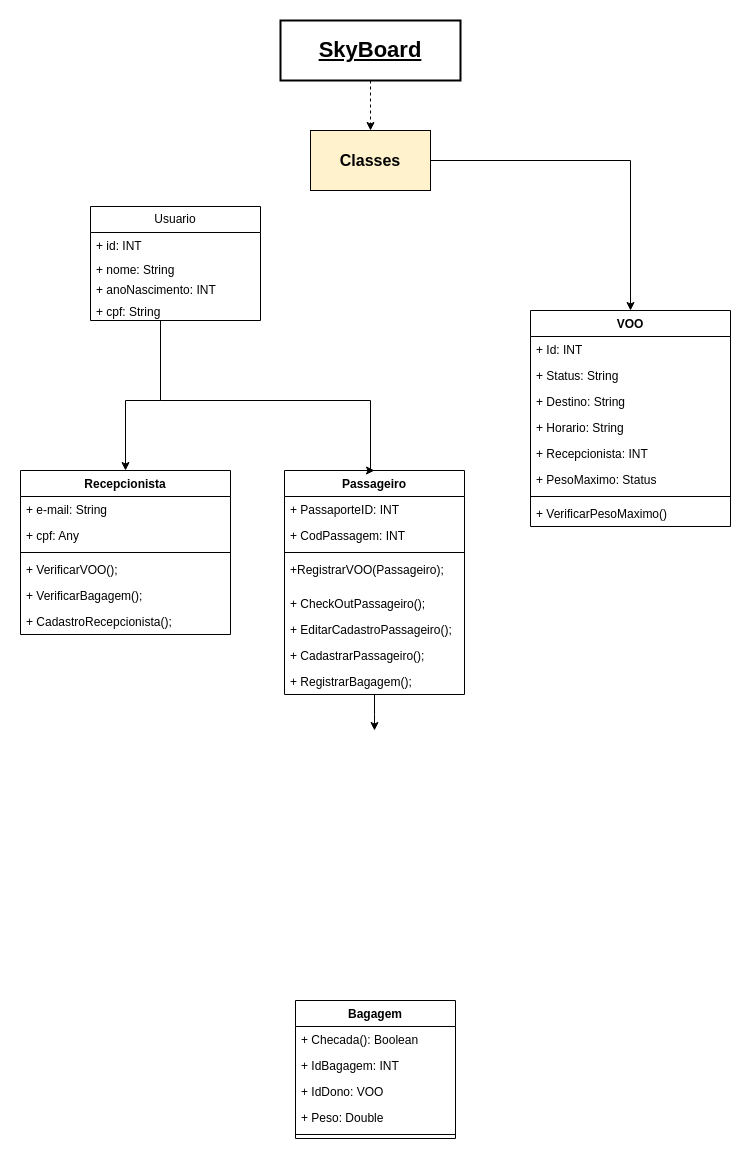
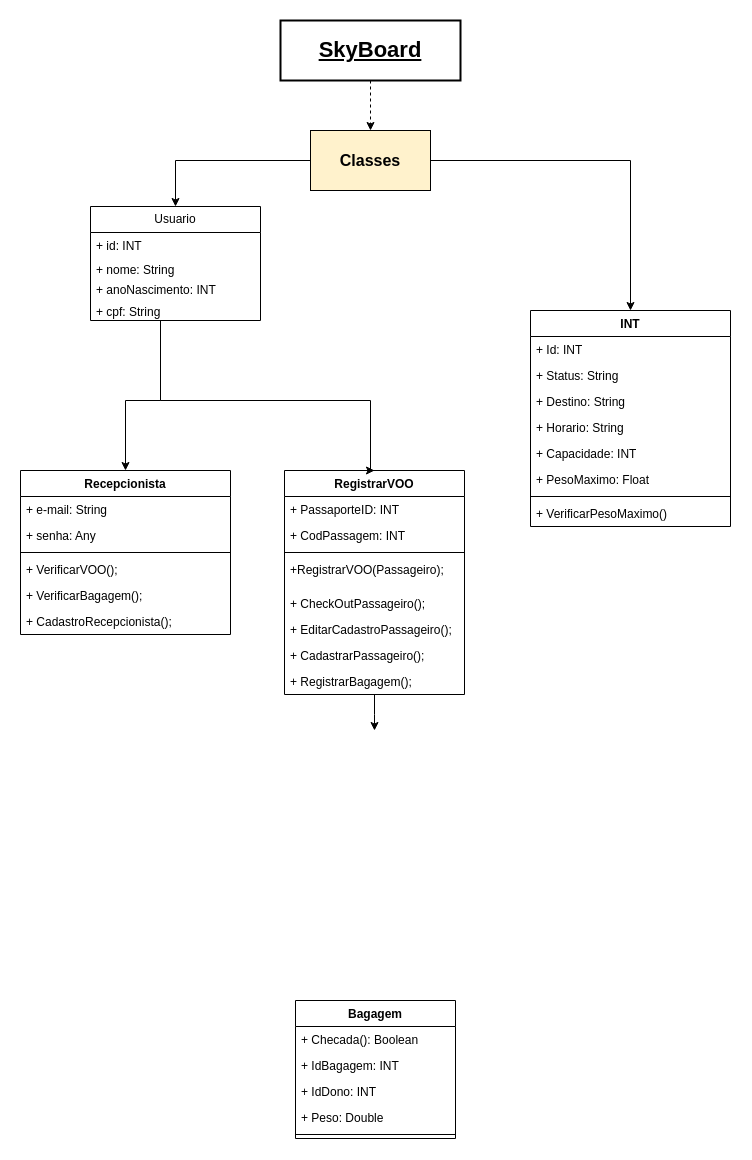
+ <mxCell id="4" style="edgeStyle=orthogonalEdgeStyle;rounded=0;orthogonalLoop=1;jettySize=auto;html=1;entryX=0.5;entryY=0;entryDx=0;entryDy=0;" edge="1" parent="1" source="5" target="41"><mxGeometry relative="1" as="geometry" /></mxCell>
- <mxCell id="30" value="VOO" style="swimlane;fontStyle=1;align=center;verticalAlign=top;childLayout=stackLayout;horizontal=1;startSize=26;horizontalStack=0;resizeParent=1;resizeParentMax=0;resizeLast=0;collapsible=1;marginBottom=0;whiteSpace=wrap;html=1;" vertex="1" parent="1"><mxGeometry x="530" y="310" width="200" height="216" as="geometry" /></mxCell>
+ <mxCell id="30" value="INT" style="swimlane;fontStyle=1;align=center;verticalAlign=top;childLayout=stackLayout;horizontal=1;startSize=26;horizontalStack=0;resizeParent=1;resizeParentMax=0;resizeLast=0;collapsible=1;marginBottom=0;whiteSpace=wrap;html=1;" vertex="1" parent="1"><mxGeometry x="530" y="310" width="200" height="216" as="geometry" /></mxCell>
- <mxCell id="35" value="+ Recepcionista: INT" style="text;strokeColor=none;fillColor=none;align=left;verticalAlign=top;spacingLeft=4;spacingRight=4;overflow=hidden;rotatable=0;points=[[0,0.5],[1,0.5]];portConstraint=eastwest;whiteSpace=wrap;html=1;" vertex="1" parent="30"><mxGeometry y="130" width="200" height="26" as="geometry" /></mxCell>
+ <mxCell id="35" value="+ Capacidade: INT" style="text;strokeColor=none;fillColor=none;align=left;verticalAlign=top;spacingLeft=4;spacingRight=4;overflow=hidden;rotatable=0;points=[[0,0.5],[1,0.5]];portConstraint=eastwest;whiteSpace=wrap;html=1;" vertex="1" parent="30"><mxGeometry y="130" width="200" height="26" as="geometry" /></mxCell>
- <mxCell id="36" value="+ PesoMaximo: Status" style="text;strokeColor=none;fillColor=none;align=left;verticalAlign=top;spacingLeft=4;spacingRight=4;overflow=hidden;rotatable=0;points=[[0,0.5],[1,0.5]];portConstraint=eastwest;whiteSpace=wrap;html=1;" vertex="1" parent="30"><mxGeometry y="156" width="200" height="26" as="geometry" /></mxCell>
+ <mxCell id="36" value="+ PesoMaximo: Float" style="text;strokeColor=none;fillColor=none;align=left;verticalAlign=top;spacingLeft=4;spacingRight=4;overflow=hidden;rotatable=0;points=[[0,0.5],[1,0.5]];portConstraint=eastwest;whiteSpace=wrap;html=1;" vertex="1" parent="30"><mxGeometry y="156" width="200" height="26" as="geometry" /></mxCell>
- <mxCell id="15" value="Passageiro" style="swimlane;fontStyle=1;align=center;verticalAlign=top;childLayout=stackLayout;horizontal=1;startSize=26;horizontalStack=0;resizeParent=1;resizeParentMax=0;resizeLast=0;collapsible=1;marginBottom=0;whiteSpace=wrap;html=1;" vertex="1" parent="1"><mxGeometry x="284" y="470" width="180" height="224" as="geometry" /></mxCell>
+ <mxCell id="15" value="RegistrarVOO" style="swimlane;fontStyle=1;align=center;verticalAlign=top;childLayout=stackLayout;horizontal=1;startSize=26;horizontalStack=0;resizeParent=1;resizeParentMax=0;resizeLast=0;collapsible=1;marginBottom=0;whiteSpace=wrap;html=1;" vertex="1" parent="1"><mxGeometry x="284" y="470" width="180" height="224" as="geometry" /></mxCell>
- <mxCell id="9" value="+ cpf: Any" style="text;strokeColor=none;fillColor=none;align=left;verticalAlign=top;spacingLeft=4;spacingRight=4;overflow=hidden;rotatable=0;points=[[0,0.5],[1,0.5]];portConstraint=eastwest;whiteSpace=wrap;html=1;" vertex="1" parent="7"><mxGeometry y="52" width="210" height="26" as="geometry" /></mxCell>
+ <mxCell id="9" value="+ senha: Any" style="text;strokeColor=none;fillColor=none;align=left;verticalAlign=top;spacingLeft=4;spacingRight=4;overflow=hidden;rotatable=0;points=[[0,0.5],[1,0.5]];portConstraint=eastwest;whiteSpace=wrap;html=1;" vertex="1" parent="7"><mxGeometry y="52" width="210" height="26" as="geometry" /></mxCell>
- <mxCell id="27" value="+ IdDono: VOO" style="text;strokeColor=none;fillColor=none;align=left;verticalAlign=top;spacingLeft=4;spacingRight=4;overflow=hidden;rotatable=0;points=[[0,0.5],[1,0.5]];portConstraint=eastwest;whiteSpace=wrap;html=1;" vertex="1" parent="24"><mxGeometry y="78" width="160" height="26" as="geometry" /></mxCell>
+ <mxCell id="27" value="+ IdDono: INT" style="text;strokeColor=none;fillColor=none;align=left;verticalAlign=top;spacingLeft=4;spacingRight=4;overflow=hidden;rotatable=0;points=[[0,0.5],[1,0.5]];portConstraint=eastwest;whiteSpace=wrap;html=1;" vertex="1" parent="24"><mxGeometry y="78" width="160" height="26" as="geometry" /></mxCell>
